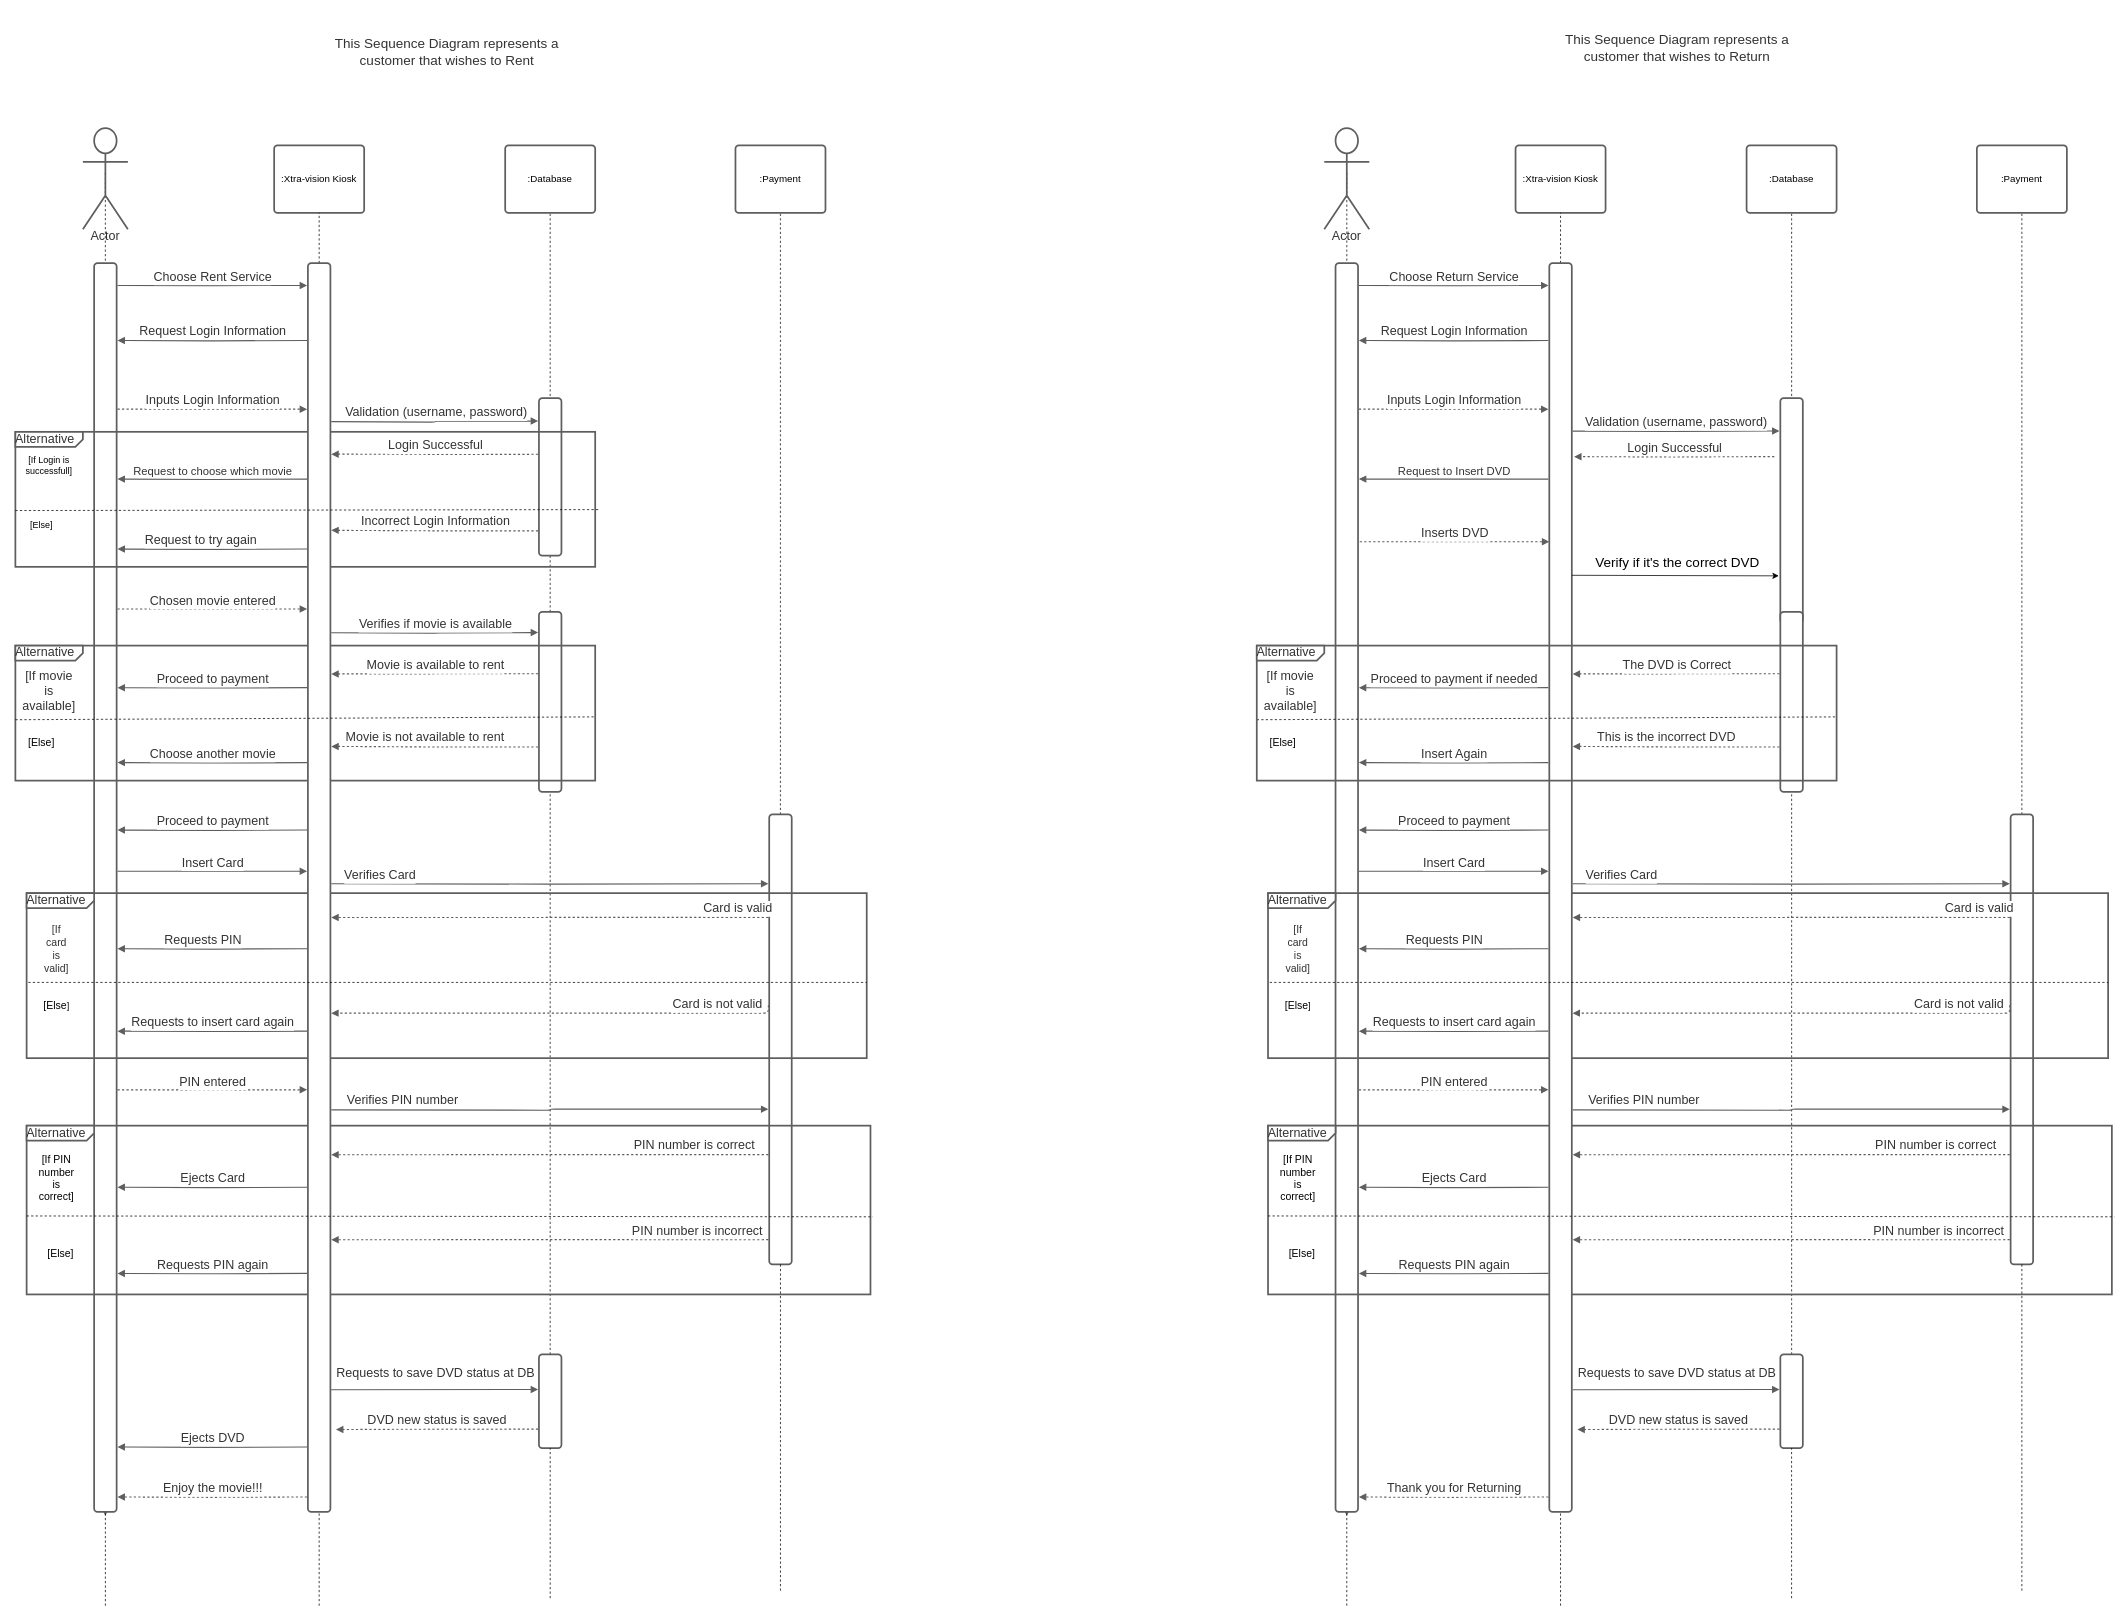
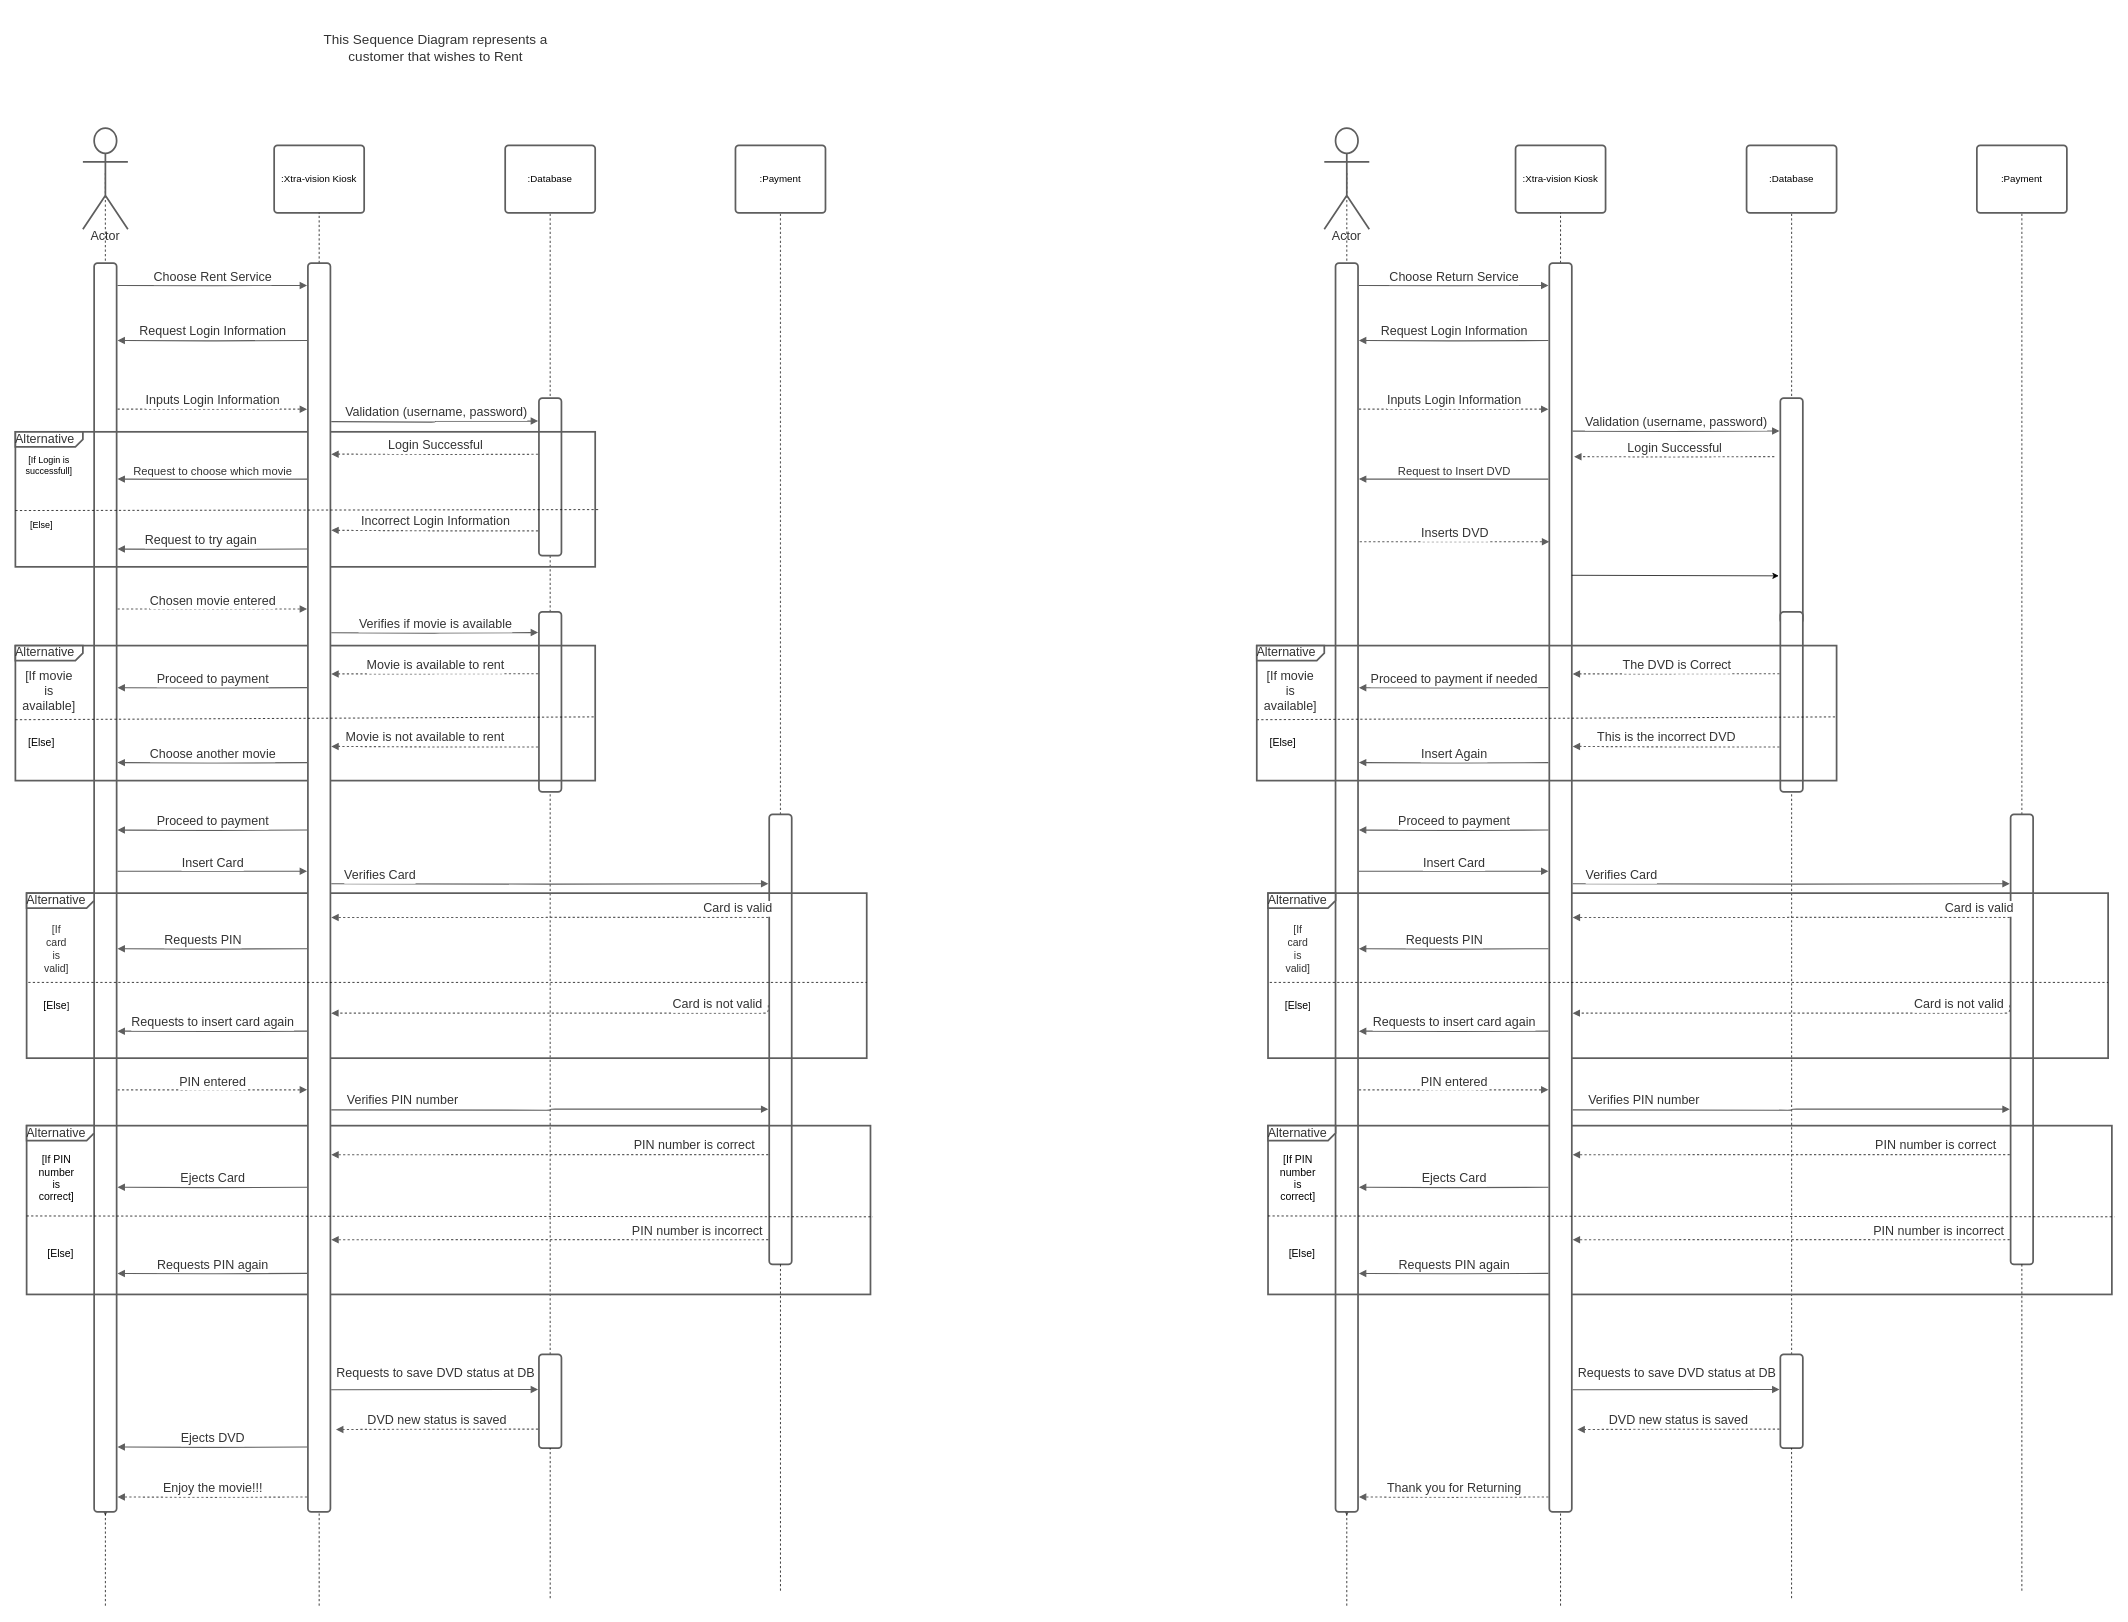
- <mxCell id="116" value="&lt;font style=&quot;font-size: 18px&quot;&gt;This Sequence Diagram represents a customer that wishes to Return&lt;/font&gt;" style="html=1;overflow=block;blockSpacing=1;whiteSpace=wrap;;whiteSpace=wrap;fontSize=16.7;fontColor=#333333;spacing=3.8;strokeOpacity=0;fillOpacity=0;rounded=1;absoluteArcSize=1;arcSize=9;fillColor=#ffffff;strokeWidth=2.3;" vertex="1" parent="1"><mxGeometry x="2068" y="20" width="335" height="88" as="geometry" /></mxCell>
- <mxCell id="21" value="&lt;font style=&quot;font-size: 18px&quot;&gt;This Sequence Diagram represents a customer that wishes to Rent&lt;/font&gt;" style="html=1;overflow=block;blockSpacing=1;whiteSpace=wrap;;whiteSpace=wrap;fontSize=16.7;fontColor=#333333;spacing=3.8;strokeOpacity=0;fillOpacity=0;rounded=1;absoluteArcSize=1;arcSize=9;fillColor=#ffffff;strokeWidth=2.3;" parent="1" vertex="1"><mxGeometry x="428" y="25" width="335" height="88" as="geometry" /></mxCell>
+ <mxCell id="21" value="&lt;font style=&quot;font-size: 18px&quot;&gt;This Sequence Diagram represents a customer that wishes to Rent&lt;/font&gt;" style="html=1;overflow=block;blockSpacing=1;whiteSpace=wrap;;whiteSpace=wrap;fontSize=16.7;fontColor=#333333;spacing=3.8;strokeOpacity=0;fillOpacity=0;rounded=1;absoluteArcSize=1;arcSize=9;fillColor=#ffffff;strokeWidth=2.3;" parent="1" vertex="1"><mxGeometry x="413" y="20" width="335" height="88" as="geometry" /></mxCell>
- <mxCell id="182" value="&lt;font style=&quot;font-size: 18px&quot;&gt;Verify if it's the correct DVD&lt;/font&gt;" style="text;html=1;strokeColor=none;fillColor=none;align=center;verticalAlign=middle;whiteSpace=wrap;rounded=0;" vertex="1" parent="1"><mxGeometry x="2117.75" y="740" width="235.5" height="20" as="geometry" /></mxCell>
